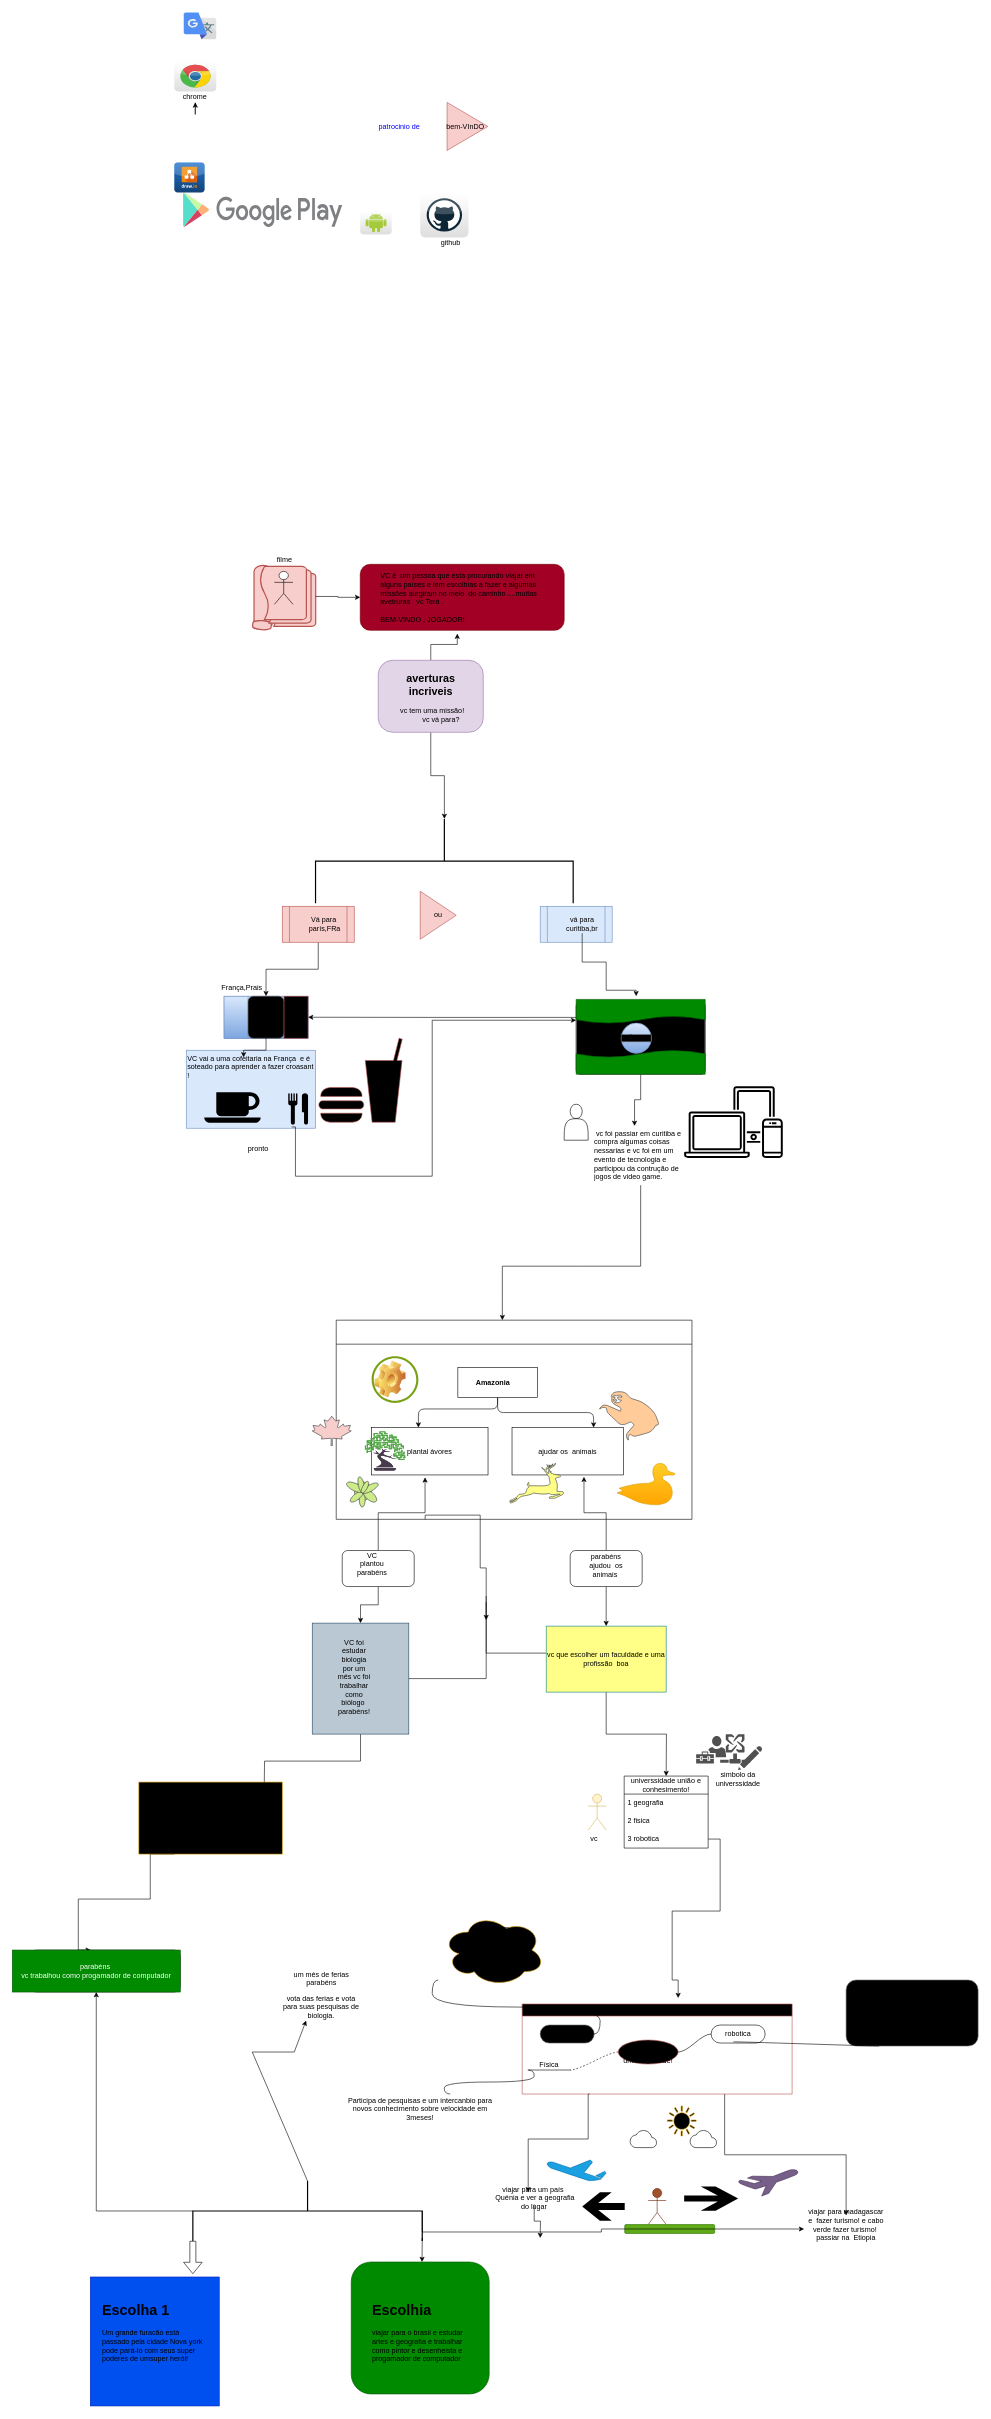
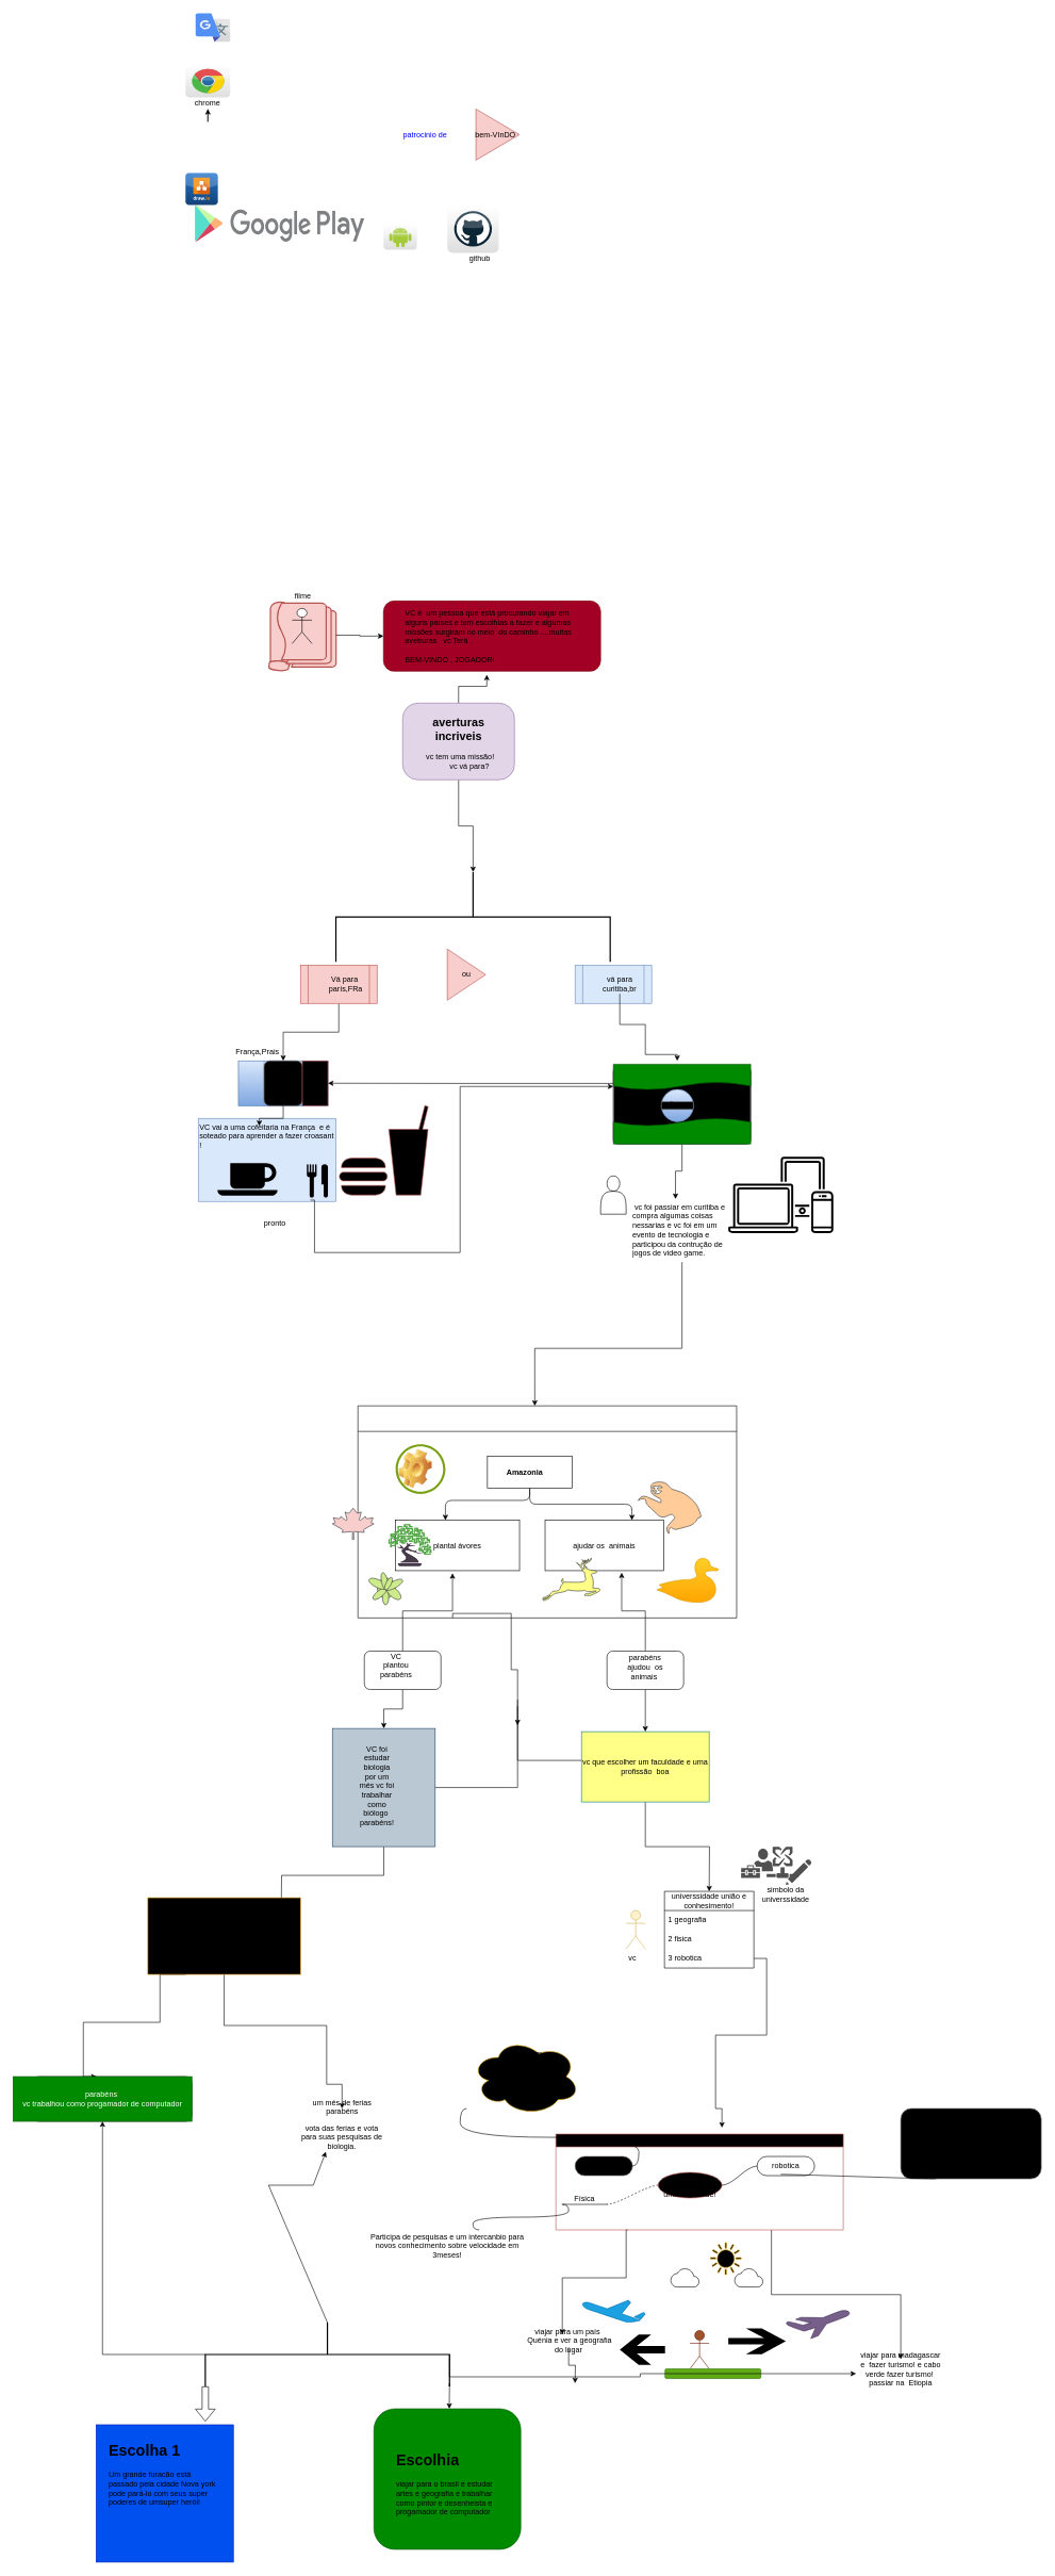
+ <mxCell id="81" style="edgeStyle=orthogonalEdgeStyle;rounded=0;orthogonalLoop=1;jettySize=auto;html=1;exitX=0.5;exitY=1;exitDx=0;exitDy=0;entryX=0.5;entryY=0;entryDx=0;entryDy=0;" parent="1" source="83" target="142" edge="1"><mxGeometry relative="1" as="geometry"><mxPoint x="511" y="3250" as="targetPoint" /><Array as="points"><mxPoint x="351" y="3170" /><mxPoint x="511" y="3170" /><mxPoint x="511" y="3262" /></Array></mxGeometry></mxCell>
- <mxCell id="157" value="&lt;h1 style=&quot;margin-top: 0px;&quot;&gt;Escolha 1&lt;/h1&gt;&lt;p&gt;Um grande furacão está&amp;nbsp; passado pela cidade Nova york pode pará-lo com seus super&amp;nbsp; poderes de umsuper herói!&lt;/p&gt;" style="text;html=1;whiteSpace=wrap;overflow=hidden;rounded=0;fontColor=light-dark(#000000,#0D0444);" vertex="1" parent="1"><mxGeometry x="167.5" y="3830" width="180" height="120" as="geometry" /></mxCell>
+ <mxCell id="157" value="&lt;h1 style=&quot;margin-top: 0px;&quot;&gt;Escolha 1&lt;/h1&gt;&lt;p&gt;Um grande furacão está&amp;nbsp; passado pela cidade Nova york pode pará-lo com seus super&amp;nbsp; poderes de umsuper herói!&lt;/p&gt;" style="text;html=1;whiteSpace=wrap;overflow=hidden;rounded=0;fontColor=light-dark(#000000,#0D0444);" vertex="1" parent="1"><mxGeometry x="167.5" y="3815" width="180" height="120" as="geometry" /></mxCell>
